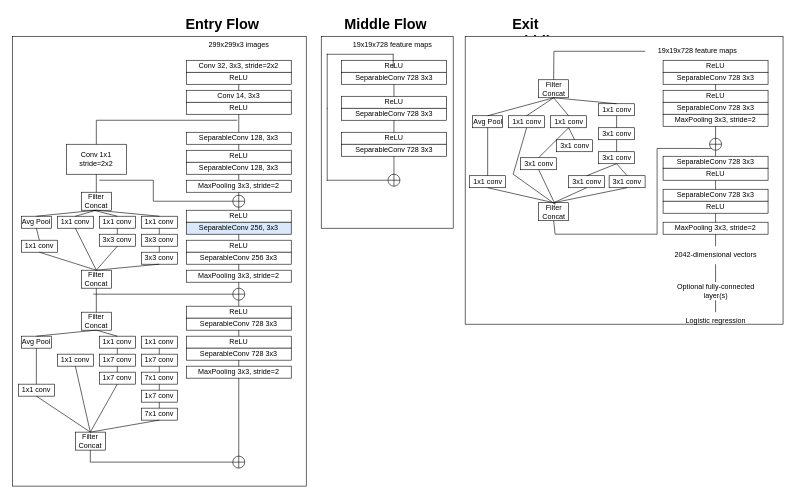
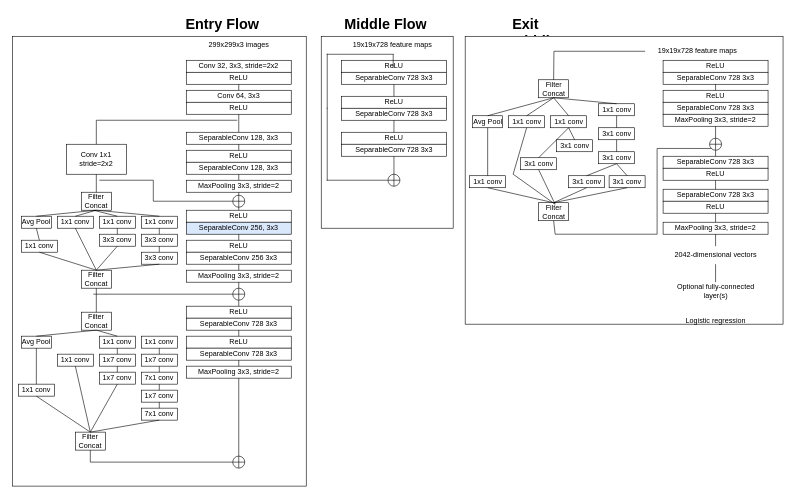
- <mxCell id="7" value="Conv 14, 3x3" style="rounded=0;whiteSpace=wrap;html=1;" vertex="1" parent="1"><mxGeometry x="310" y="150" width="175" height="20" as="geometry" /></mxCell>
+ <mxCell id="7" value="Conv 64, 3x3" style="rounded=0;whiteSpace=wrap;html=1;" vertex="1" parent="1"><mxGeometry x="310" y="150" width="175" height="20" as="geometry" /></mxCell>
- <mxCell id="70" value="" style="endArrow=none;html=1;rounded=0;fontFamily=Helvetica;fontSize=12;fontColor=default;entryX=0.5;entryY=1;entryDx=0;entryDy=0;exitX=0.5;exitY=0;exitDx=0;exitDy=0;" edge="1" parent="1" source="67" target="66"><mxGeometry width="50" height="50" relative="1" as="geometry"><mxPoint x="845" y="360" as="sourcePoint" /><mxPoint x="895" y="310" as="targetPoint" /></mxGeometry></mxCell>
